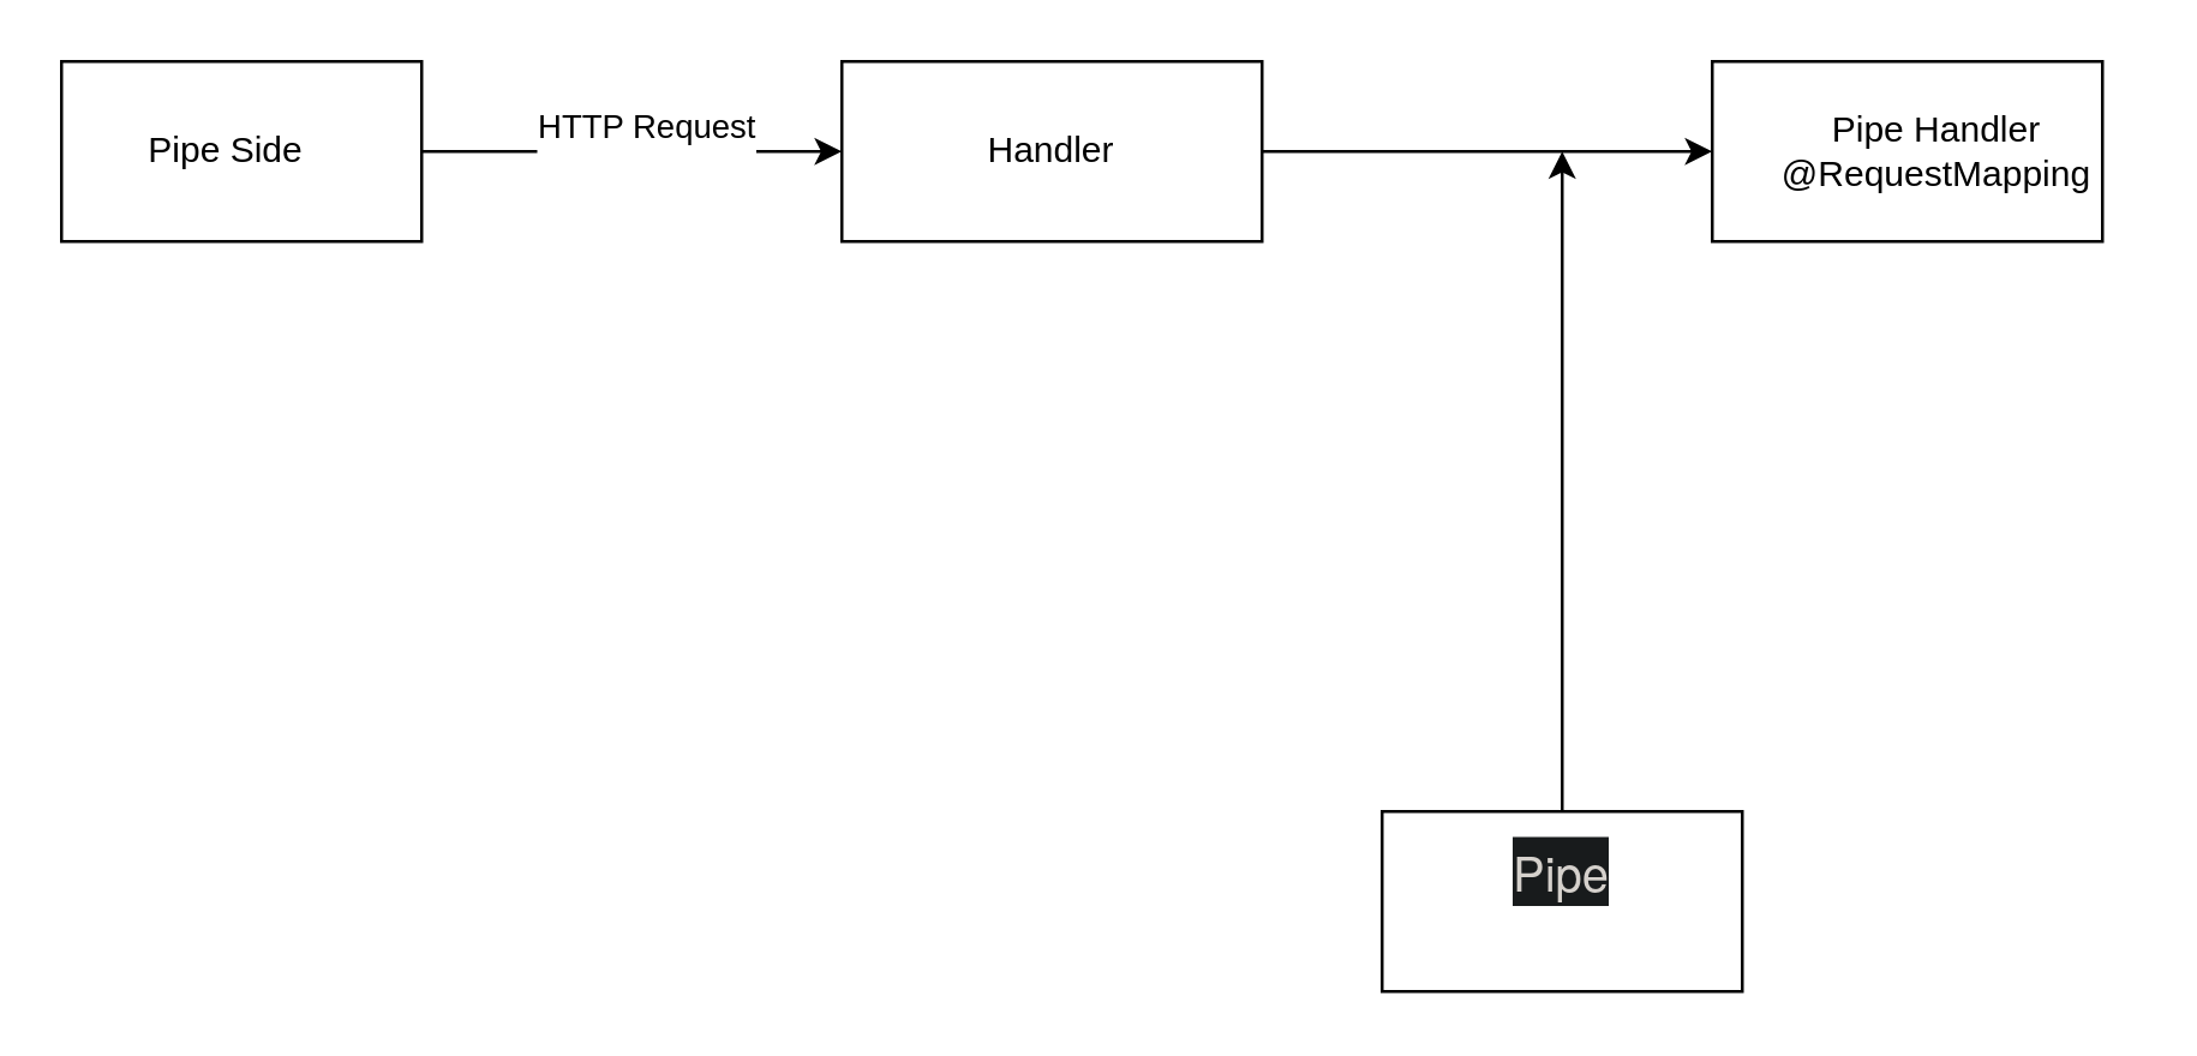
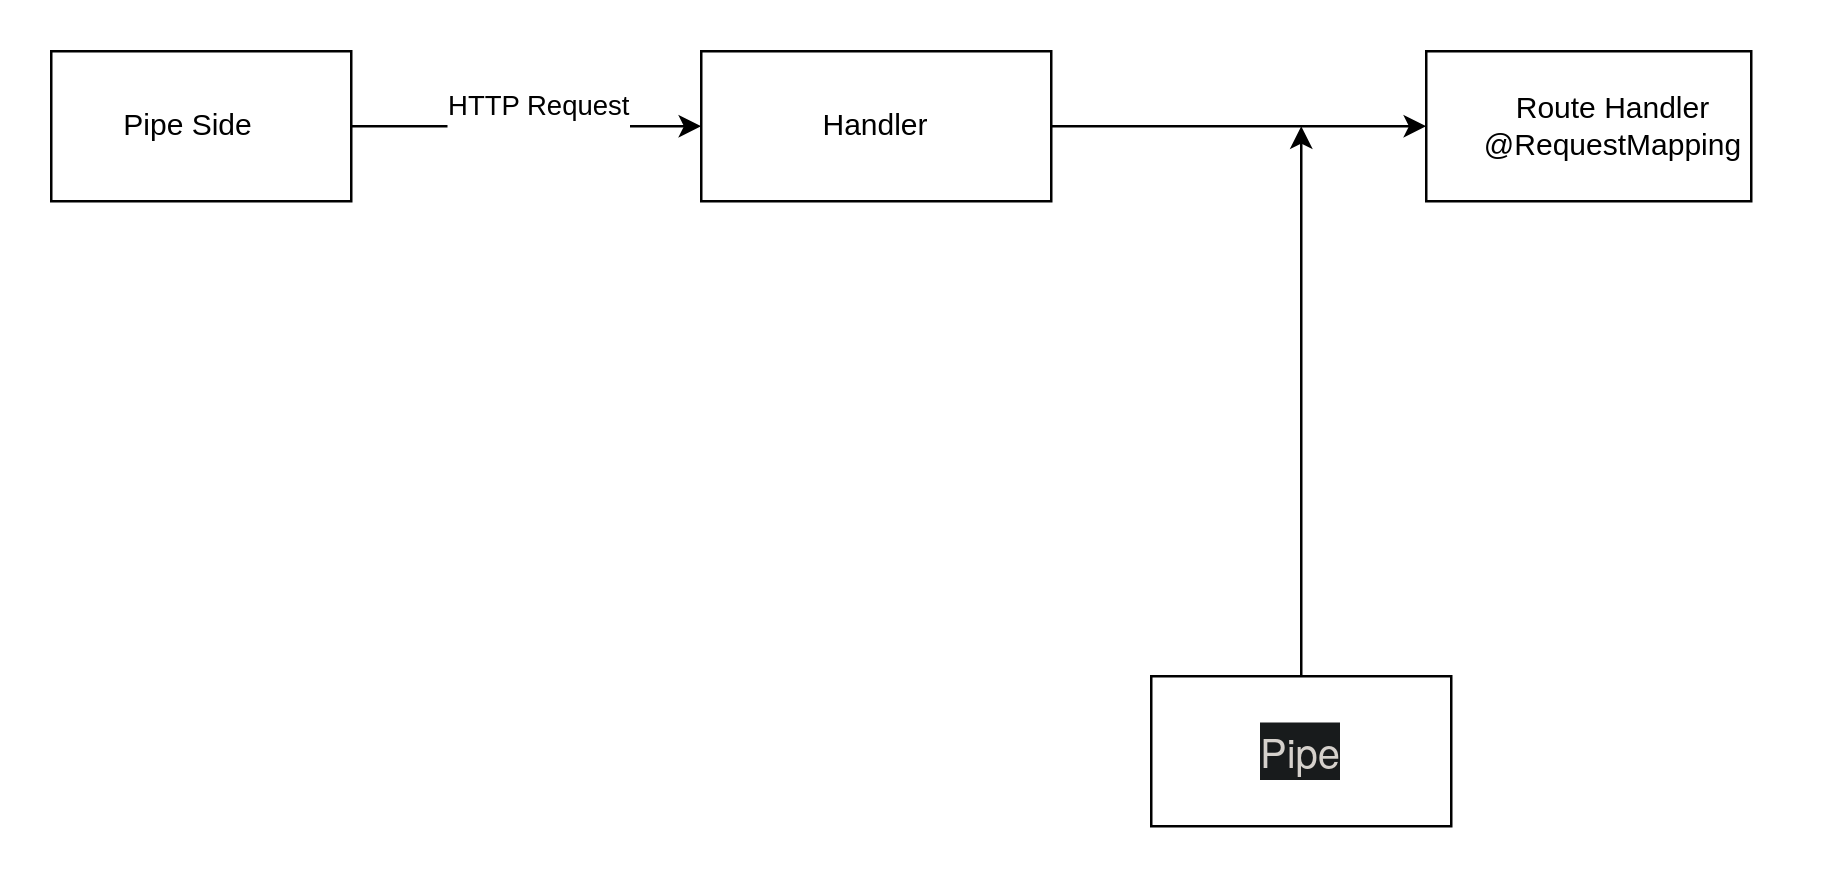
- <mxCell id="9" value="Pipe Handler&lt;br&gt;@RequestMapping" style="text;html=1;align=center;verticalAlign=middle;whiteSpace=wrap;rounded=0;" parent="1" vertex="1"><mxGeometry x="580" y="35" width="130" height="30" as="geometry" /></mxCell>
+ <mxCell id="9" value="Route Handler&lt;br&gt;@RequestMapping" style="text;html=1;align=center;verticalAlign=middle;whiteSpace=wrap;rounded=0;" parent="1" vertex="1"><mxGeometry x="580" y="35" width="130" height="30" as="geometry" /></mxCell>
- <mxCell id="14" value="&lt;div style=&quot;text-align: start;&quot;&gt;&lt;font face=&quot;Source Sans Pro, Helvetica Neue, sans-serif&quot; color=&quot;#d5d1cc&quot;&gt;&lt;span style=&quot;font-size: 16px; background-color: rgb(24, 27, 28);&quot;&gt;Pipe&lt;/span&gt;&lt;/font&gt;&lt;/div&gt;" style="text;html=1;align=center;verticalAlign=middle;whiteSpace=wrap;rounded=0;" vertex="1" parent="1"><mxGeometry x="490" y="275" width="60" height="30" as="geometry" /></mxCell>
+ <mxCell id="14" value="&lt;div style=&quot;text-align: start;&quot;&gt;&lt;font face=&quot;Source Sans Pro, Helvetica Neue, sans-serif&quot; color=&quot;#d5d1cc&quot;&gt;&lt;span style=&quot;font-size: 16px; background-color: rgb(24, 27, 28);&quot;&gt;Pipe&lt;/span&gt;&lt;/font&gt;&lt;/div&gt;" style="text;html=1;align=center;verticalAlign=middle;whiteSpace=wrap;rounded=0;" vertex="1" parent="1"><mxGeometry x="490" y="285" width="60" height="30" as="geometry" /></mxCell>
